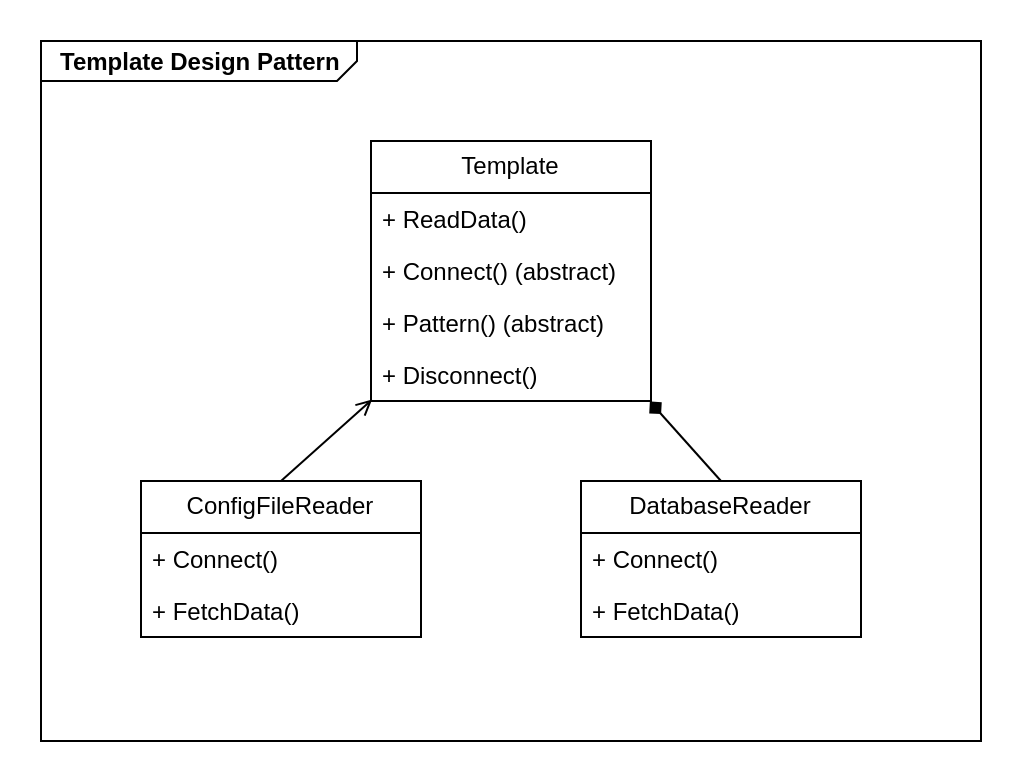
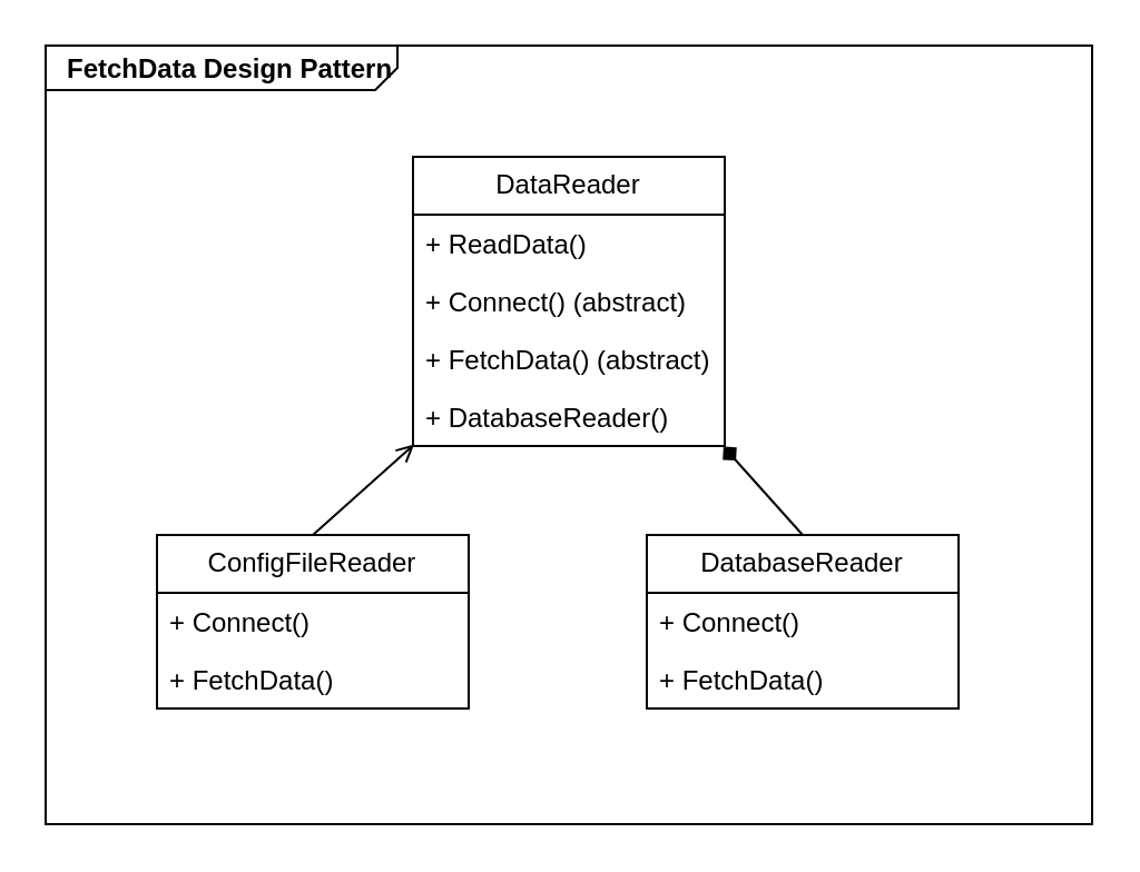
- <mxCell id="2" value="&lt;p style=&quot;margin:0px;margin-top:4px;margin-left:10px;text-align:left;&quot;&gt;&lt;b&gt;Template Design Pattern&lt;/b&gt;&lt;/p&gt;" style="html=1;shape=mxgraph.sysml.package;labelX=158.74;align=left;spacingLeft=10;overflow=fill;recursiveResize=0;" vertex="1" parent="1"><mxGeometry x="20" y="20" width="470" height="350" as="geometry" /></mxCell>
+ <mxCell id="2" value="&lt;p style=&quot;margin:0px;margin-top:4px;margin-left:10px;text-align:left;&quot;&gt;&lt;b&gt;FetchData Design Pattern&lt;/b&gt;&lt;/p&gt;" style="html=1;shape=mxgraph.sysml.package;labelX=158.74;align=left;spacingLeft=10;overflow=fill;recursiveResize=0;" vertex="1" parent="1"><mxGeometry x="20" y="20" width="470" height="350" as="geometry" /></mxCell>
- <mxCell id="3" value="Template" style="swimlane;fontStyle=0;childLayout=stackLayout;horizontal=1;startSize=26;fillColor=none;horizontalStack=0;resizeParent=1;resizeParentMax=0;resizeLast=0;collapsible=1;marginBottom=0;whiteSpace=wrap;html=1;" vertex="1" parent="1"><mxGeometry x="185" y="70" width="140" height="130" as="geometry" /></mxCell>
+ <mxCell id="3" value="DataReader" style="swimlane;fontStyle=0;childLayout=stackLayout;horizontal=1;startSize=26;fillColor=none;horizontalStack=0;resizeParent=1;resizeParentMax=0;resizeLast=0;collapsible=1;marginBottom=0;whiteSpace=wrap;html=1;" vertex="1" parent="1"><mxGeometry x="185" y="70" width="140" height="130" as="geometry" /></mxCell>
- <mxCell id="6" value="+ Pattern() (abstract)" style="text;strokeColor=none;fillColor=none;align=left;verticalAlign=top;spacingLeft=4;spacingRight=4;overflow=hidden;rotatable=0;points=[[0,0.5],[1,0.5]];portConstraint=eastwest;whiteSpace=wrap;html=1;" vertex="1" parent="3"><mxGeometry y="78" width="140" height="26" as="geometry" /></mxCell>
+ <mxCell id="6" value="+ FetchData() (abstract)" style="text;strokeColor=none;fillColor=none;align=left;verticalAlign=top;spacingLeft=4;spacingRight=4;overflow=hidden;rotatable=0;points=[[0,0.5],[1,0.5]];portConstraint=eastwest;whiteSpace=wrap;html=1;" vertex="1" parent="3"><mxGeometry y="78" width="140" height="26" as="geometry" /></mxCell>
- <mxCell id="7" value="+ Disconnect()" style="text;strokeColor=none;fillColor=none;align=left;verticalAlign=top;spacingLeft=4;spacingRight=4;overflow=hidden;rotatable=0;points=[[0,0.5],[1,0.5]];portConstraint=eastwest;whiteSpace=wrap;html=1;" vertex="1" parent="3"><mxGeometry y="104" width="140" height="26" as="geometry" /></mxCell>
+ <mxCell id="7" value="+ DatabaseReader()" style="text;strokeColor=none;fillColor=none;align=left;verticalAlign=top;spacingLeft=4;spacingRight=4;overflow=hidden;rotatable=0;points=[[0,0.5],[1,0.5]];portConstraint=eastwest;whiteSpace=wrap;html=1;" vertex="1" parent="3"><mxGeometry y="104" width="140" height="26" as="geometry" /></mxCell>
